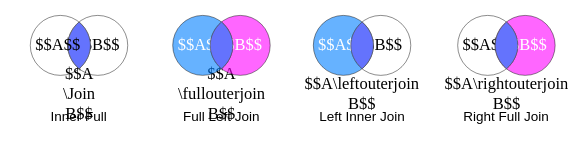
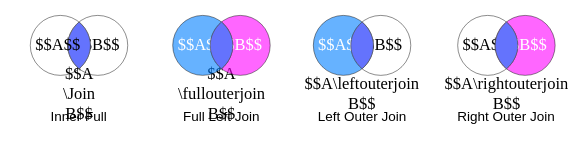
- <mxCell id="2" value="&lt;font style=&quot;font-size: 18px&quot;&gt;Left Inner Join&lt;/font&gt;" style="text;html=1;strokeColor=none;fillColor=none;align=center;verticalAlign=middle;whiteSpace=wrap;rounded=0;fontSize=22;" parent="1" vertex="1"><mxGeometry x="397.55" y="140" width="170" height="30" as="geometry" /></mxCell>
+ <mxCell id="2" value="&lt;font style=&quot;font-size: 18px&quot;&gt;Left Outer Join&lt;/font&gt;" style="text;html=1;strokeColor=none;fillColor=none;align=center;verticalAlign=middle;whiteSpace=wrap;rounded=0;fontSize=22;" parent="1" vertex="1"><mxGeometry x="397.55" y="140" width="170" height="30" as="geometry" /></mxCell>
- <mxCell id="4" value="&lt;font style=&quot;font-size: 18px&quot;&gt;Right Full Join&lt;/font&gt;" style="text;html=1;strokeColor=none;fillColor=none;align=center;verticalAlign=middle;whiteSpace=wrap;rounded=0;fontSize=22;" parent="1" vertex="1"><mxGeometry x="590.1" y="140" width="170" height="30" as="geometry" /></mxCell>
+ <mxCell id="4" value="&lt;font style=&quot;font-size: 18px&quot;&gt;Right Outer Join&lt;/font&gt;" style="text;html=1;strokeColor=none;fillColor=none;align=center;verticalAlign=middle;whiteSpace=wrap;rounded=0;fontSize=22;" parent="1" vertex="1"><mxGeometry x="590.1" y="140" width="170" height="30" as="geometry" /></mxCell>
